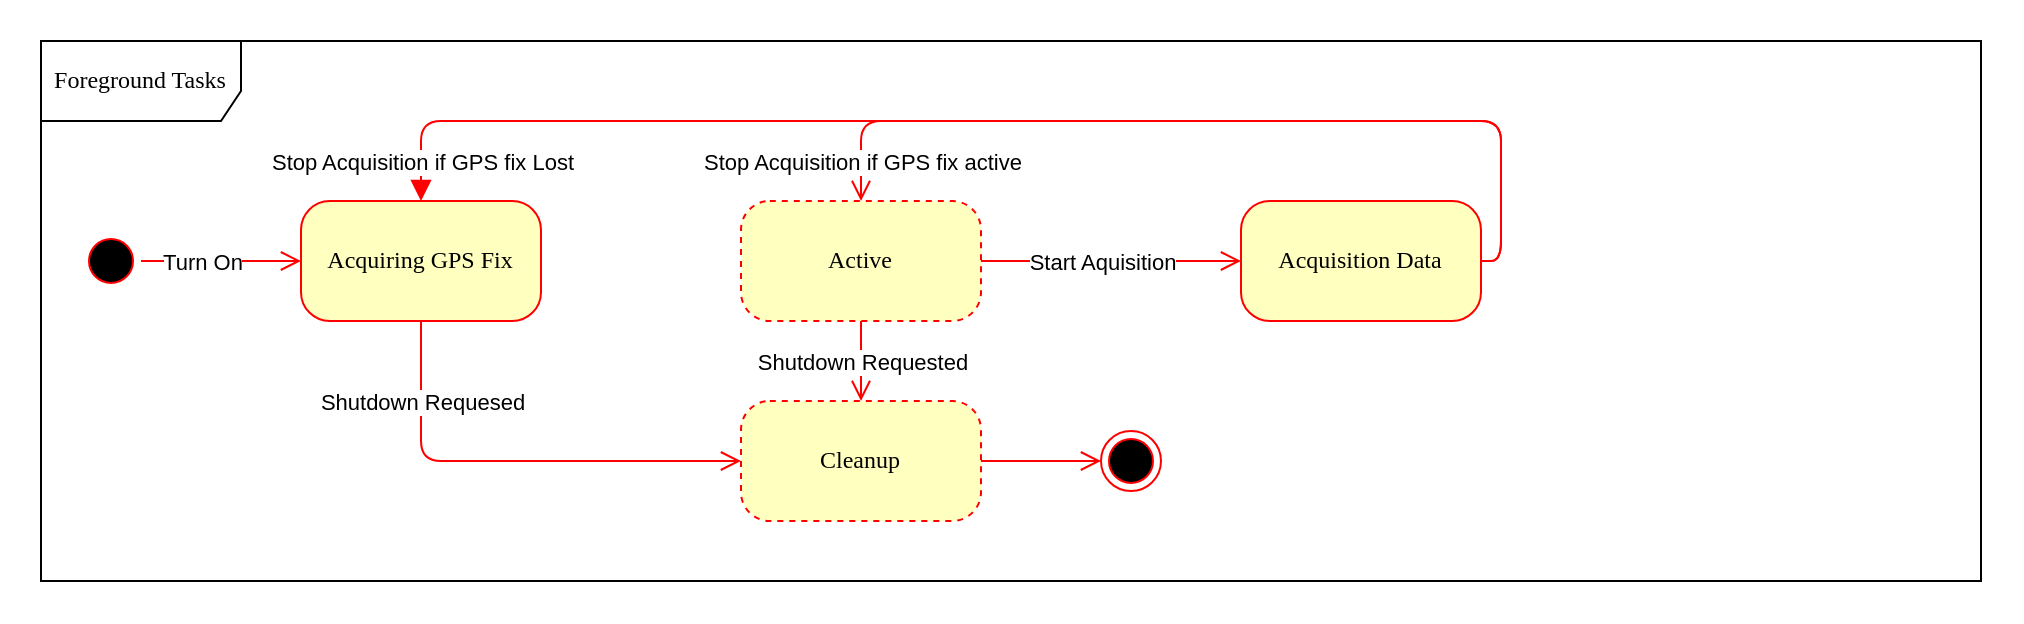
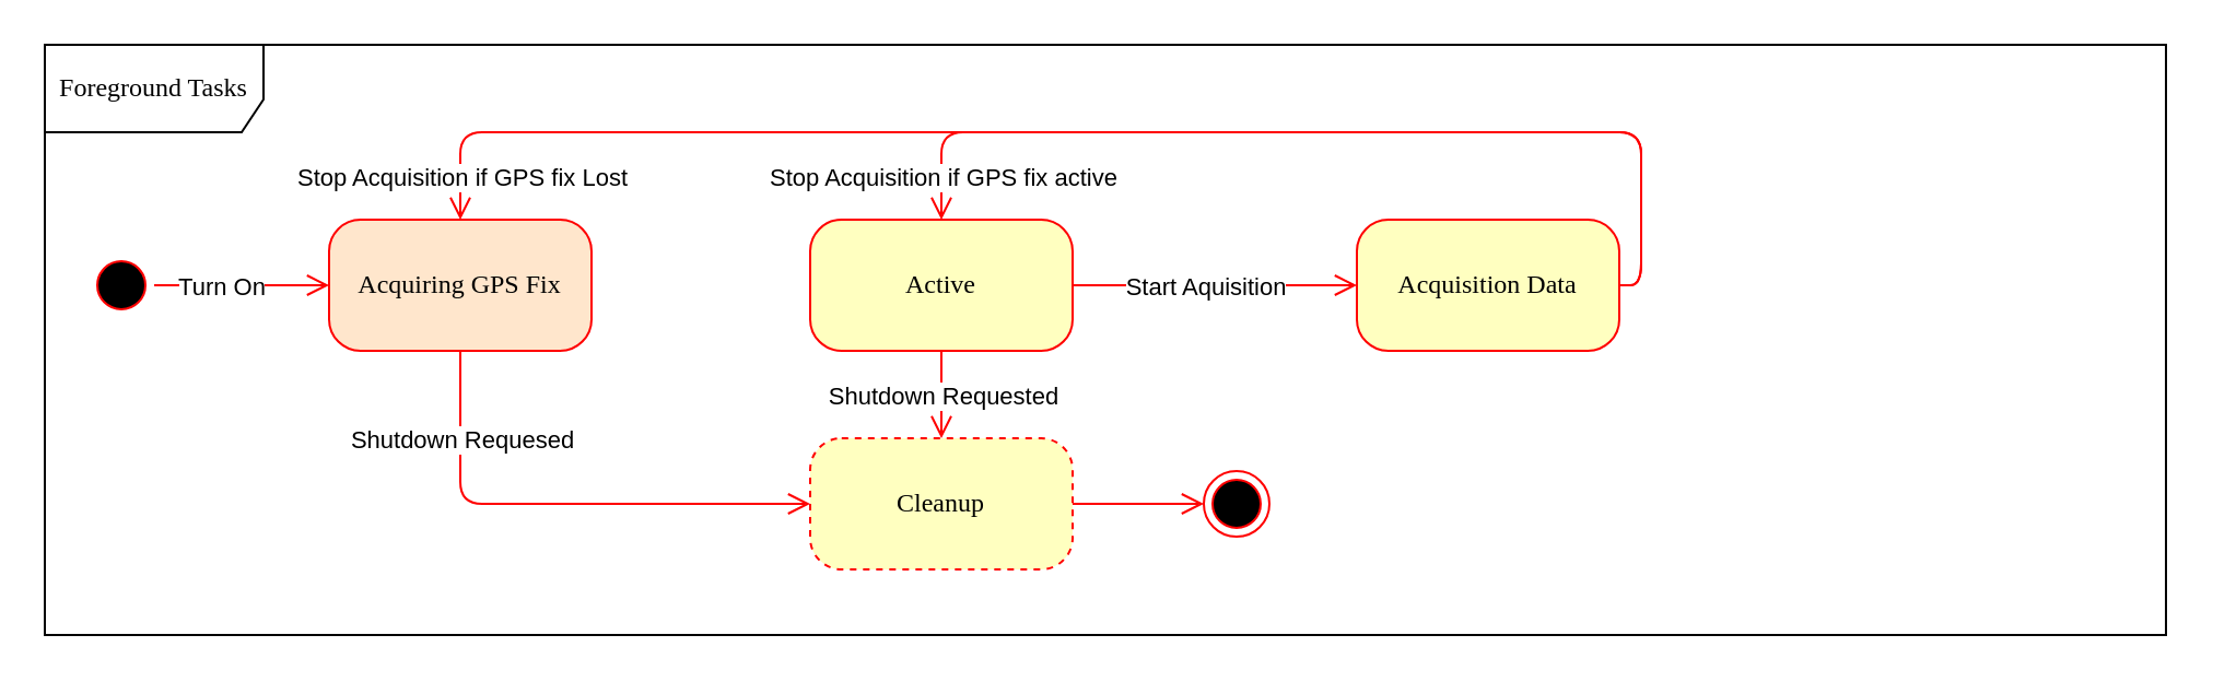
- <mxCell id="20" style="edgeStyle=orthogonalEdgeStyle;html=1;exitX=1;exitY=0.5;entryX=0.5;entryY=0;labelBackgroundColor=none;endArrow=block;endSize=8;strokeColor=#ff0000;fontFamily=Verdana;fontSize=12;align=left;entryDx=0;entryDy=0;exitDx=0;exitDy=0;" edge="1" parent="1" source="10" target="4"><mxGeometry relative="1" as="geometry"><mxPoint x="750" y="140" as="sourcePoint" /><mxPoint x="440" y="110" as="targetPoint" /><Array as="points"><mxPoint x="750" y="130" /><mxPoint x="750" y="60" /><mxPoint x="210" y="60" /></Array></mxGeometry></mxCell>
+ <mxCell id="20" style="edgeStyle=orthogonalEdgeStyle;html=1;exitX=1;exitY=0.5;entryX=0.5;entryY=0;labelBackgroundColor=none;endArrow=open;endSize=8;strokeColor=#ff0000;fontFamily=Verdana;fontSize=12;align=left;entryDx=0;entryDy=0;exitDx=0;exitDy=0;" edge="1" parent="1" source="10" target="4"><mxGeometry relative="1" as="geometry"><mxPoint x="750" y="140" as="sourcePoint" /><mxPoint x="440" y="110" as="targetPoint" /><Array as="points"><mxPoint x="750" y="130" /><mxPoint x="750" y="60" /><mxPoint x="210" y="60" /></Array></mxGeometry></mxCell>
- <mxCell id="4" value="Acquiring GPS Fix " style="rounded=1;whiteSpace=wrap;html=1;arcSize=24;fillColor=#ffffc0;strokeColor=#ff0000;shadow=0;comic=0;labelBackgroundColor=none;fontFamily=Verdana;fontSize=12;fontColor=#000000;align=center;" parent="1" vertex="1"><mxGeometry x="150" y="100" width="120" height="60" as="geometry" /></mxCell>
+ <mxCell id="4" value="Acquiring GPS Fix " style="rounded=1;whiteSpace=wrap;html=1;arcSize=24;fillColor=#ffe6cc;strokeColor=#ff0000;shadow=0;comic=0;labelBackgroundColor=none;fontFamily=Verdana;fontSize=12;fontColor=#000000;align=center;" parent="1" vertex="1"><mxGeometry x="150" y="100" width="120" height="60" as="geometry" /></mxCell>
- <mxCell id="9" value="Active" style="rounded=1;whiteSpace=wrap;html=1;arcSize=24;fillColor=#ffffc0;strokeColor=#ff0000;shadow=0;comic=0;labelBackgroundColor=none;fontFamily=Verdana;fontSize=12;fontColor=#000000;align=center;dashed=1;" parent="1" vertex="1"><mxGeometry x="370" y="100" width="120" height="60" as="geometry" /></mxCell>
+ <mxCell id="9" value="Active" style="rounded=1;whiteSpace=wrap;html=1;arcSize=24;fillColor=#ffffc0;strokeColor=#ff0000;shadow=0;comic=0;labelBackgroundColor=none;fontFamily=Verdana;fontSize=12;fontColor=#000000;align=center;" parent="1" vertex="1"><mxGeometry x="370" y="100" width="120" height="60" as="geometry" /></mxCell>
